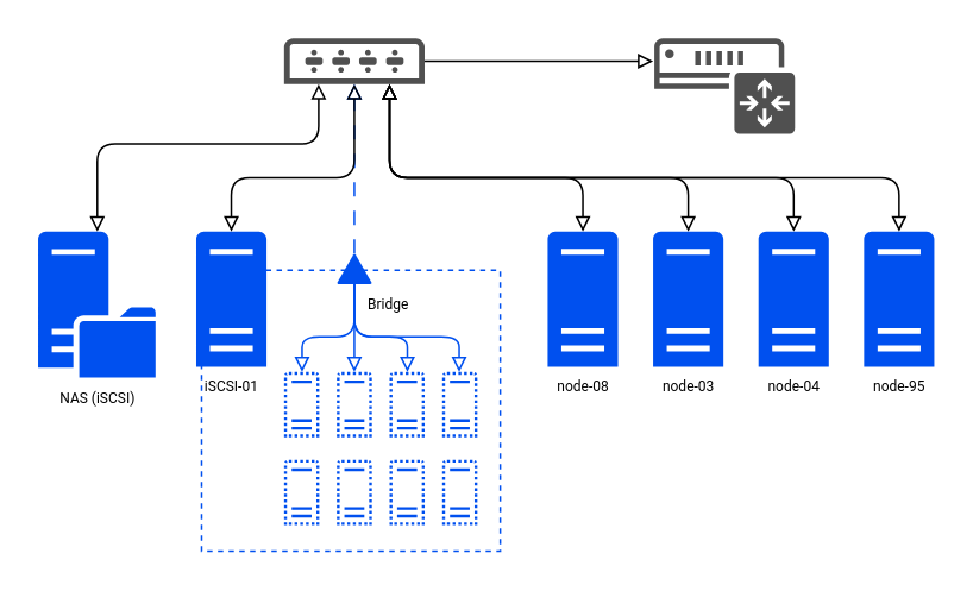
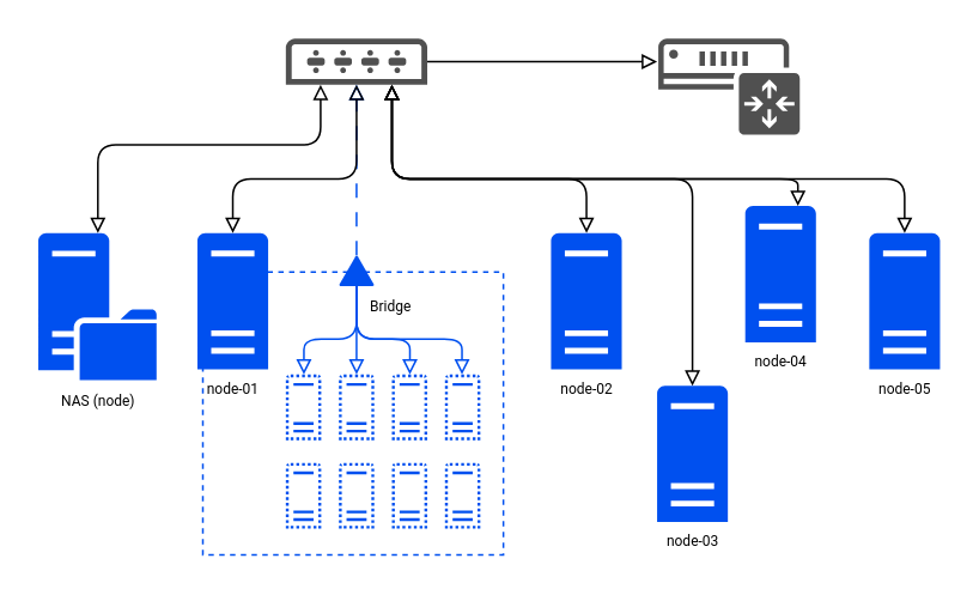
- <mxCell id="22" value="node-03" style="sketch=0;pointerEvents=1;shadow=0;dashed=0;html=1;strokeColor=none;labelPosition=center;verticalLabelPosition=bottom;verticalAlign=top;outlineConnect=0;align=center;shape=mxgraph.office.servers.server_generic;aspect=fixed;labelBackgroundColor=none;fillColor=#0050ef;fontColor=#000000;fontFamily=Roboto;fontSource=https%3A%2F%2Ffonts.googleapis.com%2Fcss%3Ffamily%3DRoboto;fontSize=8;" vertex="1" parent="1"><mxGeometry x="365.325" y="129.115" width="39.37" height="75.82" as="geometry" /></mxCell>
+ <mxCell id="22" value="node-03" style="sketch=0;pointerEvents=1;shadow=0;dashed=0;html=1;strokeColor=none;labelPosition=center;verticalLabelPosition=bottom;verticalAlign=top;outlineConnect=0;align=center;shape=mxgraph.office.servers.server_generic;aspect=fixed;labelBackgroundColor=none;fillColor=#0050ef;fontColor=#000000;fontFamily=Roboto;fontSource=https%3A%2F%2Ffonts.googleapis.com%2Fcss%3Ffamily%3DRoboto;fontSize=8;" vertex="1" parent="1"><mxGeometry x="365.325" y="214.115" width="39.37" height="75.82" as="geometry" /></mxCell>
- <mxCell id="24" value="node-04" style="sketch=0;pointerEvents=1;shadow=0;dashed=0;html=1;strokeColor=none;labelPosition=center;verticalLabelPosition=bottom;verticalAlign=top;outlineConnect=0;align=center;shape=mxgraph.office.servers.server_generic;aspect=fixed;labelBackgroundColor=none;fillColor=#0050ef;fontColor=#000000;fontFamily=Roboto;fontSource=https%3A%2F%2Ffonts.googleapis.com%2Fcss%3Ffamily%3DRoboto;fontSize=8;" vertex="1" parent="1"><mxGeometry x="424.377" y="129.107" width="39.37" height="75.82" as="geometry" /></mxCell>
+ <mxCell id="24" value="node-04" style="sketch=0;pointerEvents=1;shadow=0;dashed=0;html=1;strokeColor=none;labelPosition=center;verticalLabelPosition=bottom;verticalAlign=top;outlineConnect=0;align=center;shape=mxgraph.office.servers.server_generic;aspect=fixed;labelBackgroundColor=none;fillColor=#0050ef;fontColor=#000000;fontFamily=Roboto;fontSource=https%3A%2F%2Ffonts.googleapis.com%2Fcss%3Ffamily%3DRoboto;fontSize=8;" vertex="1" parent="1"><mxGeometry x="414.377" y="114.107" width="39.37" height="75.82" as="geometry" /></mxCell>
- <mxCell id="3" value="iSCSI-01" style="sketch=0;pointerEvents=1;shadow=0;dashed=0;html=1;strokeColor=none;labelPosition=center;verticalLabelPosition=bottom;verticalAlign=top;outlineConnect=0;align=center;shape=mxgraph.office.servers.server_generic;aspect=fixed;labelBackgroundColor=none;fillColor=#0050ef;fontColor=#000000;fontFamily=Roboto;fontSource=https%3A%2F%2Ffonts.googleapis.com%2Fcss%3Ffamily%3DRoboto;fontSize=8;labelBorderColor=none;" vertex="1" parent="1"><mxGeometry x="109.42" y="129.11" width="39.37" height="75.82" as="geometry" /></mxCell>
+ <mxCell id="3" value="node-01" style="sketch=0;pointerEvents=1;shadow=0;dashed=0;html=1;strokeColor=none;labelPosition=center;verticalLabelPosition=bottom;verticalAlign=top;outlineConnect=0;align=center;shape=mxgraph.office.servers.server_generic;aspect=fixed;labelBackgroundColor=none;fillColor=#0050ef;fontColor=#000000;fontFamily=Roboto;fontSource=https%3A%2F%2Ffonts.googleapis.com%2Fcss%3Ffamily%3DRoboto;fontSize=8;labelBorderColor=none;" vertex="1" parent="1"><mxGeometry x="109.42" y="129.11" width="39.37" height="75.82" as="geometry" /></mxCell>
- <mxCell id="20" value="node-08" style="sketch=0;pointerEvents=1;shadow=0;dashed=0;html=1;strokeColor=none;labelPosition=center;verticalLabelPosition=bottom;verticalAlign=top;outlineConnect=0;align=center;shape=mxgraph.office.servers.server_generic;aspect=fixed;labelBackgroundColor=none;fillColor=#0050ef;fontColor=#000000;fontFamily=Roboto;fontSource=https%3A%2F%2Ffonts.googleapis.com%2Fcss%3Ffamily%3DRoboto;fontSize=8;" vertex="1" parent="1"><mxGeometry x="306.272" y="129.112" width="39.37" height="75.82" as="geometry" /></mxCell>
+ <mxCell id="20" value="node-02" style="sketch=0;pointerEvents=1;shadow=0;dashed=0;html=1;strokeColor=none;labelPosition=center;verticalLabelPosition=bottom;verticalAlign=top;outlineConnect=0;align=center;shape=mxgraph.office.servers.server_generic;aspect=fixed;labelBackgroundColor=none;fillColor=#0050ef;fontColor=#000000;fontFamily=Roboto;fontSource=https%3A%2F%2Ffonts.googleapis.com%2Fcss%3Ffamily%3DRoboto;fontSize=8;" vertex="1" parent="1"><mxGeometry x="306.272" y="129.112" width="39.37" height="75.82" as="geometry" /></mxCell>
- <mxCell id="26" value="node-95" style="sketch=0;pointerEvents=1;shadow=0;dashed=0;html=1;strokeColor=none;labelPosition=center;verticalLabelPosition=bottom;verticalAlign=top;outlineConnect=0;align=center;shape=mxgraph.office.servers.server_generic;aspect=fixed;labelBackgroundColor=none;fillColor=#0050ef;fontColor=#000000;fontFamily=Roboto;fontSource=https%3A%2F%2Ffonts.googleapis.com%2Fcss%3Ffamily%3DRoboto;fontSize=8;" vertex="1" parent="1"><mxGeometry x="483.44" y="129.11" width="39.37" height="75.82" as="geometry" /></mxCell>
+ <mxCell id="26" value="node-05" style="sketch=0;pointerEvents=1;shadow=0;dashed=0;html=1;strokeColor=none;labelPosition=center;verticalLabelPosition=bottom;verticalAlign=top;outlineConnect=0;align=center;shape=mxgraph.office.servers.server_generic;aspect=fixed;labelBackgroundColor=none;fillColor=#0050ef;fontColor=#000000;fontFamily=Roboto;fontSource=https%3A%2F%2Ffonts.googleapis.com%2Fcss%3Ffamily%3DRoboto;fontSize=8;" vertex="1" parent="1"><mxGeometry x="483.44" y="129.11" width="39.37" height="75.82" as="geometry" /></mxCell>
- <mxCell id="29" value="&lt;span style=&quot;font-size: 8px;&quot;&gt;NAS (iSCSI)&lt;/span&gt;" style="sketch=0;pointerEvents=1;shadow=0;dashed=0;html=1;strokeColor=none;fillColor=#0050EF;labelPosition=center;verticalLabelPosition=bottom;verticalAlign=top;outlineConnect=0;align=center;shape=mxgraph.office.servers.file_server;fontFamily=Roboto;fontSize=9;fontColor=#000000;aspect=fixed;fontSource=https%3A%2F%2Ffonts.googleapis.com%2Fcss%3Ffamily%3DRoboto;" vertex="1" parent="1"><mxGeometry x="20.84" y="129.12" width="65.8" height="81.89" as="geometry" /></mxCell>
+ <mxCell id="29" value="&lt;span style=&quot;font-size: 8px;&quot;&gt;NAS (node)&lt;/span&gt;" style="sketch=0;pointerEvents=1;shadow=0;dashed=0;html=1;strokeColor=none;fillColor=#0050EF;labelPosition=center;verticalLabelPosition=bottom;verticalAlign=top;outlineConnect=0;align=center;shape=mxgraph.office.servers.file_server;fontFamily=Roboto;fontSize=9;fontColor=#000000;aspect=fixed;fontSource=https%3A%2F%2Ffonts.googleapis.com%2Fcss%3Ffamily%3DRoboto;" vertex="1" parent="1"><mxGeometry x="20.84" y="129.12" width="65.8" height="81.89" as="geometry" /></mxCell>
